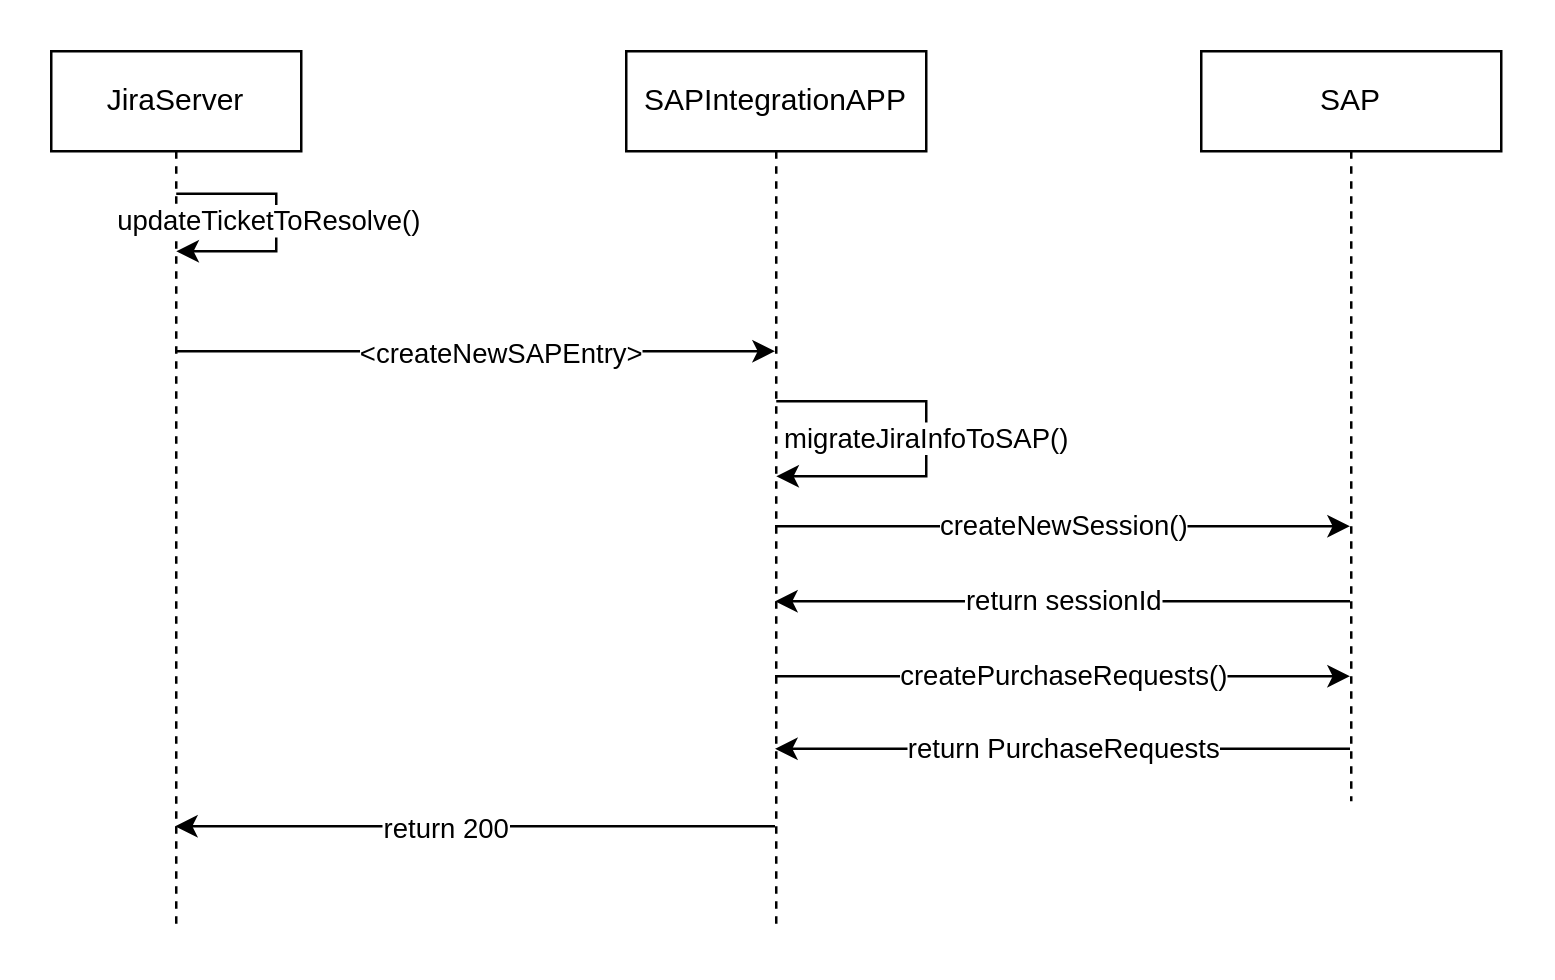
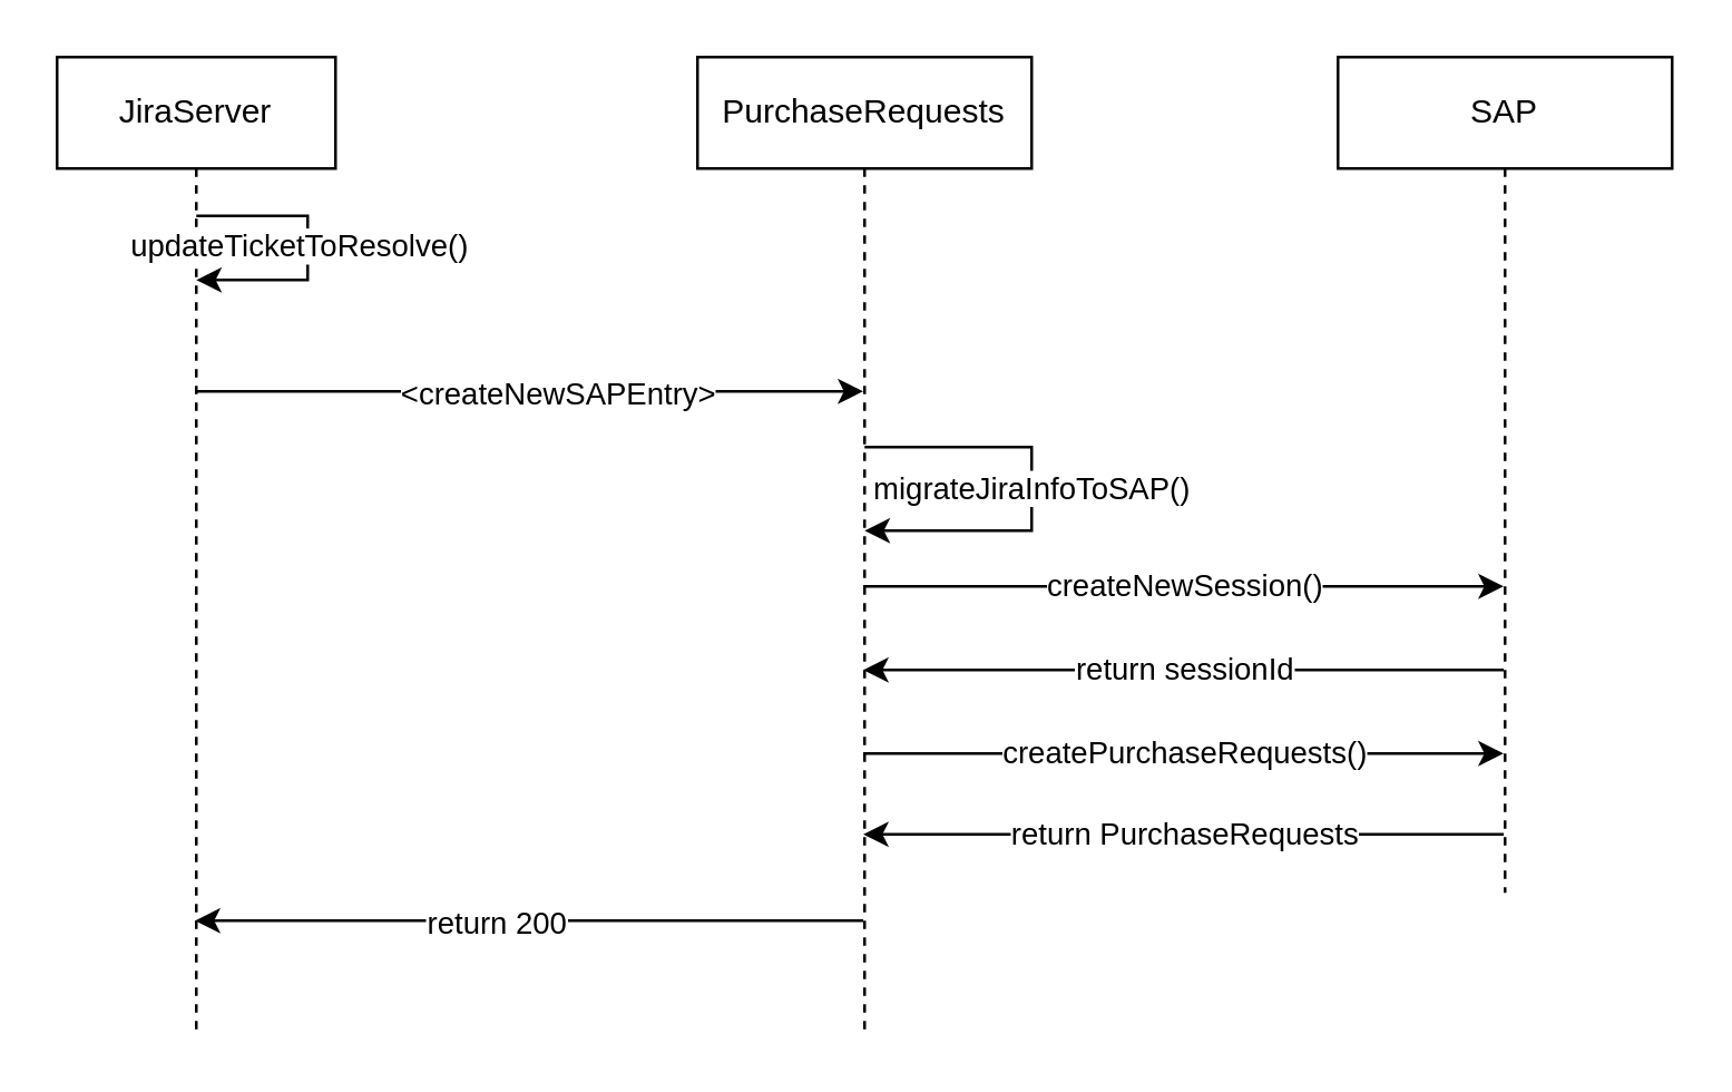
- <mxCell id="11" value="SAPIntegrationAPP" style="shape=umlLifeline;perimeter=lifelinePerimeter;whiteSpace=wrap;html=1;container=1;collapsible=0;recursiveResize=0;outlineConnect=0;" vertex="1" parent="1"><mxGeometry x="250" y="20" width="120" height="350" as="geometry" /></mxCell>
+ <mxCell id="11" value="PurchaseRequests" style="shape=umlLifeline;perimeter=lifelinePerimeter;whiteSpace=wrap;html=1;container=1;collapsible=0;recursiveResize=0;outlineConnect=0;" vertex="1" parent="1"><mxGeometry x="250" y="20" width="120" height="350" as="geometry" /></mxCell>
